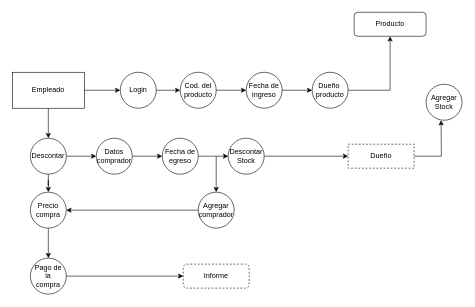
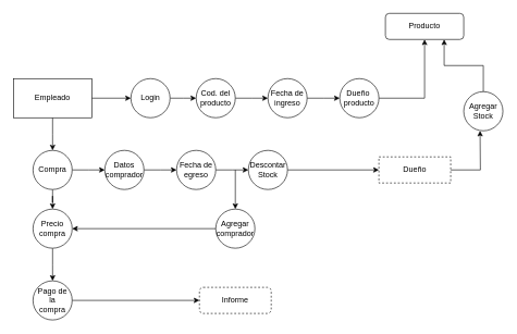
+ <mxCell id="28" style="edgeStyle=orthogonalEdgeStyle;rounded=0;orthogonalLoop=1;jettySize=auto;html=1;entryX=0.75;entryY=1;entryDx=0;entryDy=0;" edge="1" parent="1" source="29" target="14"><mxGeometry relative="1" as="geometry" /></mxCell>
- <mxCell id="17" value="Descontar" style="ellipse;whiteSpace=wrap;html=1;aspect=fixed;" vertex="1" parent="1"><mxGeometry x="50" y="230" width="60" height="60" as="geometry" /></mxCell>
+ <mxCell id="17" value="Compra" style="ellipse;whiteSpace=wrap;html=1;aspect=fixed;" vertex="1" parent="1"><mxGeometry x="50" y="230" width="60" height="60" as="geometry" /></mxCell>
